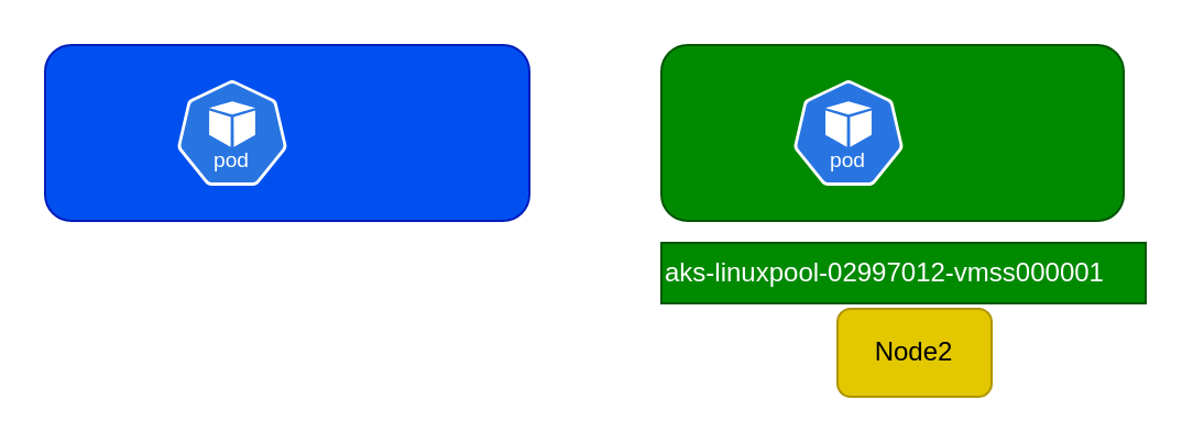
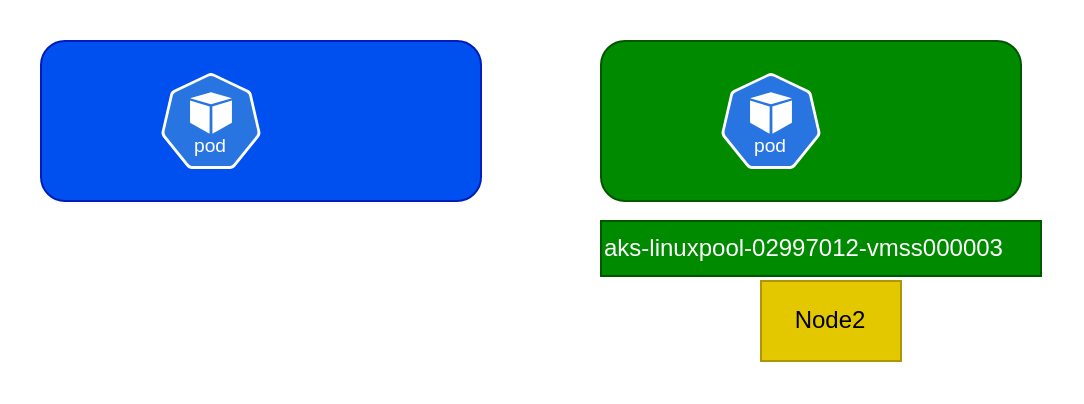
- <mxCell id="4" value="aks-linuxpool-02997012-vmss000001" style="text;whiteSpace=wrap;fillColor=#008a00;fontColor=#ffffff;strokeColor=#005700;" vertex="1" parent="1"><mxGeometry x="300" y="110" width="220" height="27.5" as="geometry" /></mxCell>
+ <mxCell id="4" value="aks-linuxpool-02997012-vmss000003" style="text;whiteSpace=wrap;fillColor=#008a00;fontColor=#ffffff;strokeColor=#005700;" vertex="1" parent="1"><mxGeometry x="300" y="110" width="220" height="27.5" as="geometry" /></mxCell>
- <mxCell id="5" value="Node2" style="rounded=1;whiteSpace=wrap;html=1;fillColor=#e3c800;fontColor=#000000;strokeColor=#B09500;" vertex="1" parent="1"><mxGeometry x="380" y="140" width="70" height="40" as="geometry" /></mxCell>
+ <mxCell id="5" value="Node2" style="whiteSpace=wrap;html=1;fillColor=#e3c800;fontColor=#000000;strokeColor=#B09500;rounded=0;" vertex="1" parent="1"><mxGeometry x="380" y="140" width="70" height="40" as="geometry" /></mxCell>
